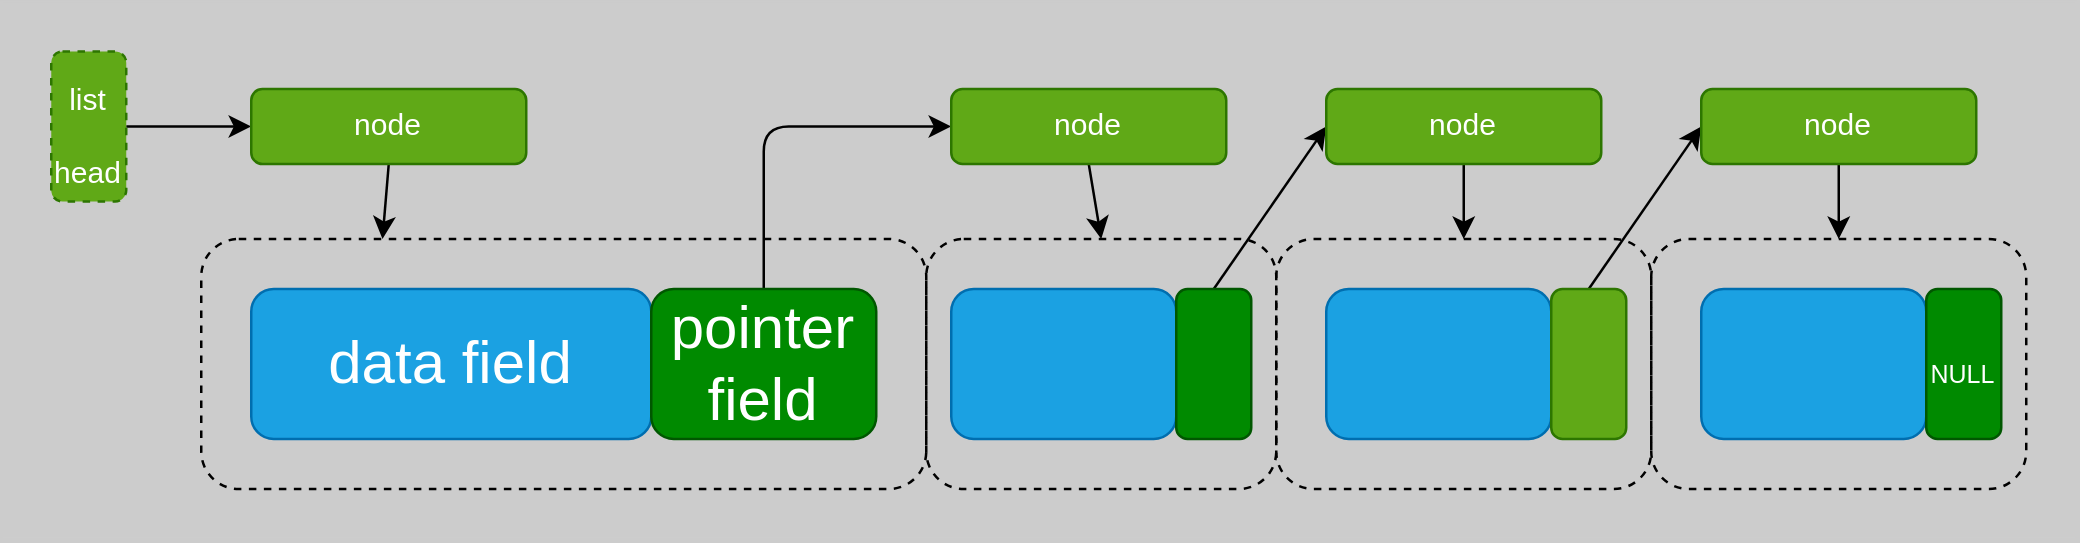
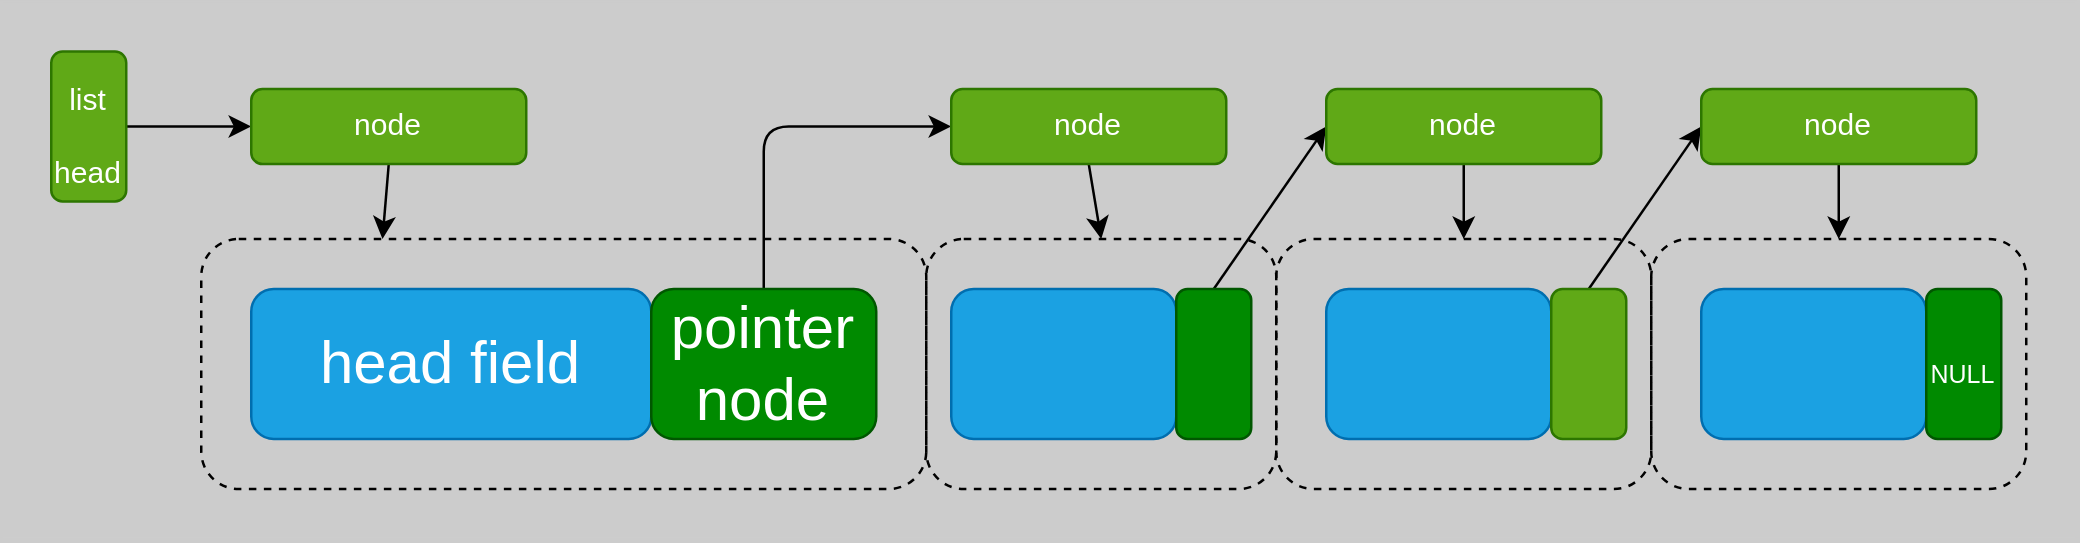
- <mxCell id="17" value="&lt;font style=&quot;font-size: 12px;&quot;&gt;list head&lt;/font&gt;" style="rounded=1;whiteSpace=wrap;html=1;fontSize=24;fillColor=#60a917;fontColor=#ffffff;strokeColor=#2D7600;dashed=1;" vertex="1" parent="1"><mxGeometry x="20" y="20" width="30" height="60" as="geometry" /></mxCell>
+ <mxCell id="17" value="&lt;font style=&quot;font-size: 12px;&quot;&gt;list head&lt;/font&gt;" style="rounded=1;whiteSpace=wrap;html=1;fontSize=24;fillColor=#60a917;fontColor=#ffffff;strokeColor=#2D7600;" vertex="1" parent="1"><mxGeometry x="20" y="20" width="30" height="60" as="geometry" /></mxCell>
- <mxCell id="5" value="data field" style="rounded=1;whiteSpace=wrap;html=1;fontSize=24;fillColor=#1ba1e2;fontColor=#ffffff;strokeColor=#006EAF;" vertex="1" parent="1"><mxGeometry x="100" y="115" width="160" height="60" as="geometry" /></mxCell>
+ <mxCell id="5" value="head field" style="rounded=1;whiteSpace=wrap;html=1;fontSize=24;fillColor=#1ba1e2;fontColor=#ffffff;strokeColor=#006EAF;" vertex="1" parent="1"><mxGeometry x="100" y="115" width="160" height="60" as="geometry" /></mxCell>
- <mxCell id="7" value="pointer field" style="rounded=1;whiteSpace=wrap;html=1;fontSize=24;fillColor=#008a00;fontColor=#ffffff;strokeColor=#005700;" vertex="1" parent="1"><mxGeometry x="260" y="115" width="90" height="60" as="geometry" /></mxCell>
+ <mxCell id="7" value="pointer node" style="rounded=1;whiteSpace=wrap;html=1;fontSize=24;fillColor=#008a00;fontColor=#ffffff;strokeColor=#005700;" vertex="1" parent="1"><mxGeometry x="260" y="115" width="90" height="60" as="geometry" /></mxCell>
